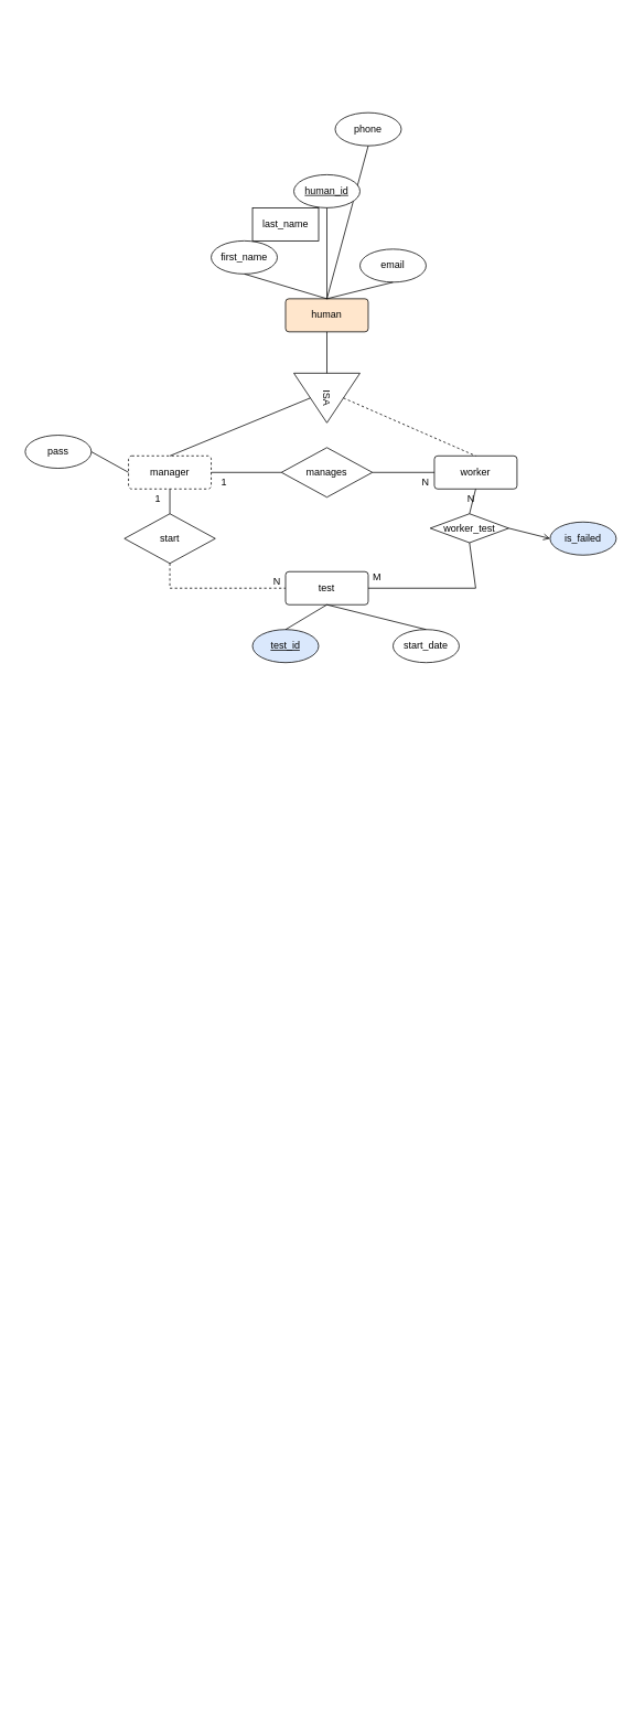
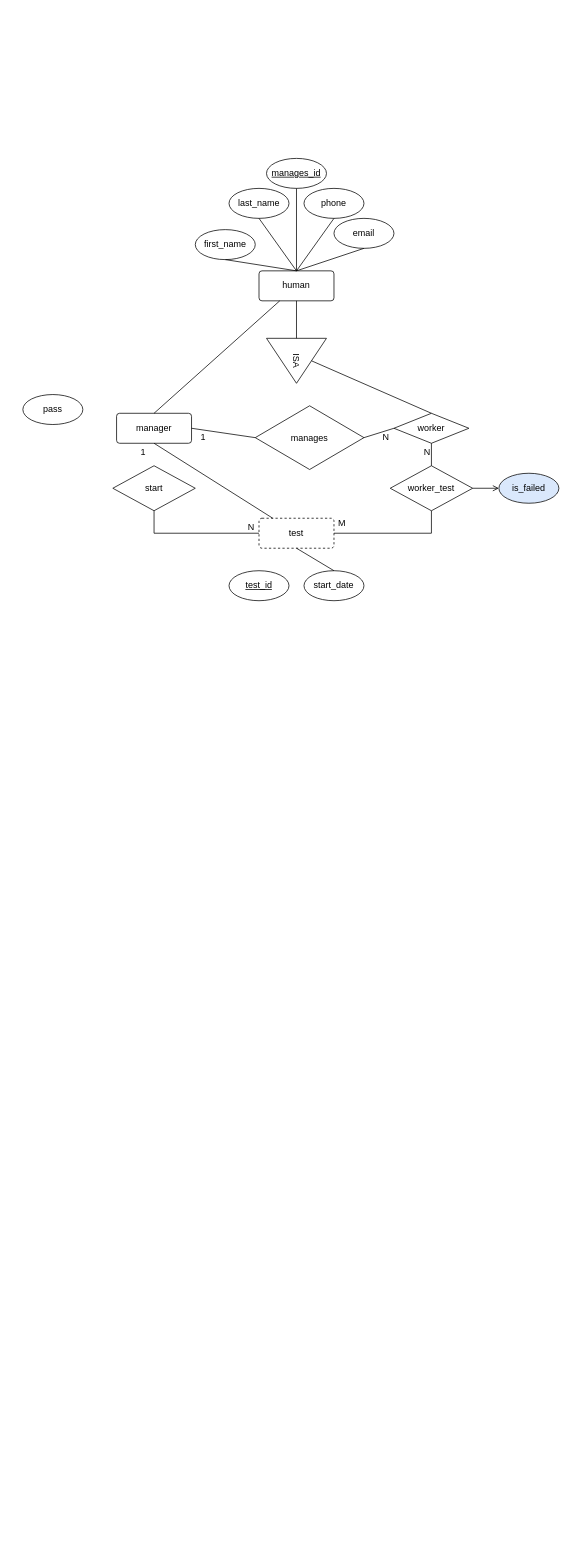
- <mxCell id="10" value="phone" style="ellipse;whiteSpace=wrap;html=1;align=center;" vertex="1" parent="1"><mxGeometry x="405" y="135" width="80" height="40" as="geometry" /></mxCell>
+ <mxCell id="10" value="phone" style="ellipse;whiteSpace=wrap;html=1;align=center;" vertex="1" parent="1"><mxGeometry x="405" y="250" width="80" height="40" as="geometry" /></mxCell>
- <mxCell id="18" value="&lt;u&gt;human_id&lt;/u&gt;" style="ellipse;whiteSpace=wrap;html=1;align=center;" vertex="1" parent="1"><mxGeometry x="355" y="210" width="80" height="40" as="geometry" /></mxCell>
+ <mxCell id="18" value="&lt;u&gt;manages_id&lt;/u&gt;" style="ellipse;whiteSpace=wrap;html=1;align=center;" vertex="1" parent="1"><mxGeometry x="355" y="210" width="80" height="40" as="geometry" /></mxCell>
- <mxCell id="9" value="last_name" style="whiteSpace=wrap;html=1;align=center;rounded=0;" vertex="1" parent="1"><mxGeometry x="305" y="250" width="80" height="40" as="geometry" /></mxCell>
+ <mxCell id="9" value="last_name" style="ellipse;whiteSpace=wrap;html=1;align=center;" vertex="1" parent="1"><mxGeometry x="305" y="250" width="80" height="40" as="geometry" /></mxCell>
- <mxCell id="8" value="first_name" style="ellipse;whiteSpace=wrap;html=1;align=center;" vertex="1" parent="1"><mxGeometry x="255" y="290" width="80" height="40" as="geometry" /></mxCell>
+ <mxCell id="8" value="first_name" style="ellipse;whiteSpace=wrap;html=1;align=center;" vertex="1" parent="1"><mxGeometry x="260" y="305" width="80" height="40" as="geometry" /></mxCell>
- <mxCell id="11" value="email" style="ellipse;whiteSpace=wrap;html=1;align=center;" vertex="1" parent="1"><mxGeometry x="435" y="300" width="80" height="40" as="geometry" /></mxCell>
+ <mxCell id="11" value="email" style="ellipse;whiteSpace=wrap;html=1;align=center;" vertex="1" parent="1"><mxGeometry x="445" y="290" width="80" height="40" as="geometry" /></mxCell>
+ <mxCell id="13" value="" style="endArrow=none;html=1;rounded=0;entryX=0.5;entryY=1;entryDx=0;entryDy=0;exitX=0.5;exitY=0;exitDx=0;exitDy=0;" edge="1" parent="1" source="6" target="9"><mxGeometry relative="1" as="geometry"><mxPoint x="485" y="370" as="sourcePoint" /><mxPoint x="345" y="340" as="targetPoint" /></mxGeometry></mxCell>
- <mxCell id="6" value="human" style="rounded=1;arcSize=10;whiteSpace=wrap;html=1;align=center;fillColor=#ffe6cc;" vertex="1" parent="1"><mxGeometry x="345" y="360" width="100" height="40" as="geometry" /></mxCell>
+ <mxCell id="6" value="human" style="rounded=1;arcSize=10;whiteSpace=wrap;html=1;align=center;" vertex="1" parent="1"><mxGeometry x="345" y="360" width="100" height="40" as="geometry" /></mxCell>
- <mxCell id="20" value="" style="endArrow=none;html=1;rounded=0;entryX=0.5;entryY=1;entryDx=0;entryDy=0;exitX=0.5;exitY=0;exitDx=0;exitDy=0;" edge="1" parent="1" source="7" target="16"><mxGeometry relative="1" as="geometry"><mxPoint x="285" y="570" as="sourcePoint" /><mxPoint x="335" y="500" as="targetPoint" /></mxGeometry></mxCell>
+ <mxCell id="20" value="" style="endArrow=none;html=1;rounded=0;exitX=0.5;exitY=0;exitDx=0;exitDy=0;" edge="1" parent="1" source="7" target="6"><mxGeometry relative="1" as="geometry"><mxPoint x="285" y="570" as="sourcePoint" /><mxPoint x="335" y="500" as="targetPoint" /></mxGeometry></mxCell>
- <mxCell id="22" value="" style="endArrow=none;html=1;rounded=0;entryX=0.5;entryY=0;entryDx=0;entryDy=0;exitX=0.5;exitY=0;exitDx=0;exitDy=0;dashed=1;" edge="1" parent="1" source="16" target="21"><mxGeometry relative="1" as="geometry"><mxPoint x="305" y="600" as="sourcePoint" /><mxPoint x="475" y="530" as="targetPoint" /></mxGeometry></mxCell>
+ <mxCell id="22" value="" style="endArrow=none;html=1;rounded=0;entryX=0.5;entryY=0;entryDx=0;entryDy=0;exitX=0.5;exitY=0;exitDx=0;exitDy=0;" edge="1" parent="1" source="16" target="21"><mxGeometry relative="1" as="geometry"><mxPoint x="305" y="600" as="sourcePoint" /><mxPoint x="475" y="530" as="targetPoint" /></mxGeometry></mxCell>
- <mxCell id="46" value="" style="endArrow=none;html=1;rounded=0;entryX=0;entryY=0.5;entryDx=0;entryDy=0;exitX=1;exitY=0.5;exitDx=0;exitDy=0;" edge="1" parent="1" source="45" target="7"><mxGeometry width="50" height="50" relative="1" as="geometry"><mxPoint x="60" y="650" as="sourcePoint" /><mxPoint x="110" y="600" as="targetPoint" /></mxGeometry></mxCell>
- <mxCell id="7" value="manager" style="rounded=1;arcSize=10;whiteSpace=wrap;html=1;align=center;dashed=1;" vertex="1" parent="1"><mxGeometry x="155" y="550" width="100" height="40" as="geometry" /></mxCell>
+ <mxCell id="7" value="manager" style="rounded=1;arcSize=10;whiteSpace=wrap;html=1;align=center;" vertex="1" parent="1"><mxGeometry x="155" y="550" width="100" height="40" as="geometry" /></mxCell>
- <mxCell id="23" value="manages" style="shape=rhombus;perimeter=rhombusPerimeter;whiteSpace=wrap;html=1;align=center;" vertex="1" parent="1"><mxGeometry x="340" y="540" width="110" height="60" as="geometry" /></mxCell>
+ <mxCell id="23" value="manages" style="shape=rhombus;perimeter=rhombusPerimeter;whiteSpace=wrap;html=1;align=center;" vertex="1" parent="1"><mxGeometry x="340" y="540" width="145" height="85" as="geometry" /></mxCell>
- <mxCell id="21" value="worker" style="rounded=1;arcSize=10;whiteSpace=wrap;html=1;align=center;" vertex="1" parent="1"><mxGeometry x="525" y="550" width="100" height="40" as="geometry" /></mxCell>
+ <mxCell id="21" value="worker" style="rhombus;arcSize=10;whiteSpace=wrap;html=1;align=center;" vertex="1" parent="1"><mxGeometry x="525" y="550" width="100" height="40" as="geometry" /></mxCell>
- <mxCell id="30" value="" style="endArrow=none;html=1;rounded=0;entryX=0.5;entryY=0;entryDx=0;entryDy=0;exitX=0.5;exitY=1;exitDx=0;exitDy=0;" edge="1" parent="1" source="7" target="29"><mxGeometry relative="1" as="geometry"><mxPoint x="305" y="600" as="sourcePoint" /><mxPoint x="475" y="530" as="targetPoint" /></mxGeometry></mxCell>
+ <mxCell id="30" value="" style="endArrow=none;html=1;rounded=0;exitX=0.5;exitY=1;exitDx=0;exitDy=0;" edge="1" parent="1" source="7" target="28"><mxGeometry relative="1" as="geometry"><mxPoint x="305" y="600" as="sourcePoint" /><mxPoint x="475" y="530" as="targetPoint" /></mxGeometry></mxCell>
- <mxCell id="32" value="worker_test" style="shape=rhombus;perimeter=rhombusPerimeter;whiteSpace=wrap;html=1;align=center;" vertex="1" parent="1"><mxGeometry x="520" y="620" width="95" height="35" as="geometry" /></mxCell>
+ <mxCell id="32" value="worker_test" style="shape=rhombus;perimeter=rhombusPerimeter;whiteSpace=wrap;html=1;align=center;" vertex="1" parent="1"><mxGeometry x="520" y="620" width="110" height="60" as="geometry" /></mxCell>
- <mxCell id="31" value="" style="endArrow=none;html=1;rounded=0;entryX=0;entryY=0.5;entryDx=0;entryDy=0;exitX=0.5;exitY=1;exitDx=0;exitDy=0;dashed=1;" edge="1" parent="1" source="29" target="28"><mxGeometry relative="1" as="geometry"><mxPoint x="225" y="660" as="sourcePoint" /><mxPoint x="225" y="710" as="targetPoint" /><Array as="points"><mxPoint x="205" y="710" /></Array></mxGeometry></mxCell>
+ <mxCell id="31" value="" style="endArrow=none;html=1;rounded=0;entryX=0;entryY=0.5;entryDx=0;entryDy=0;exitX=0.5;exitY=1;exitDx=0;exitDy=0;" edge="1" parent="1" source="29" target="28"><mxGeometry relative="1" as="geometry"><mxPoint x="225" y="660" as="sourcePoint" /><mxPoint x="225" y="710" as="targetPoint" /><Array as="points"><mxPoint x="205" y="710" /></Array></mxGeometry></mxCell>
- <mxCell id="28" value="test" style="rounded=1;arcSize=10;whiteSpace=wrap;html=1;align=center;" vertex="1" parent="1"><mxGeometry x="345" y="690" width="100" height="40" as="geometry" /></mxCell>
+ <mxCell id="28" value="test" style="rounded=1;arcSize=10;whiteSpace=wrap;html=1;align=center;dashed=1;" vertex="1" parent="1"><mxGeometry x="345" y="690" width="100" height="40" as="geometry" /></mxCell>
- <mxCell id="41" value="" style="endArrow=none;html=1;rounded=0;entryX=0.5;entryY=1;entryDx=0;entryDy=0;exitX=0.5;exitY=0;exitDx=0;exitDy=0;" edge="1" parent="1" source="35" target="28"><mxGeometry relative="1" as="geometry"><mxPoint x="325" y="810" as="sourcePoint" /><mxPoint x="325" y="760" as="targetPoint" /></mxGeometry></mxCell>
- <mxCell id="35" value="&lt;u&gt;test_id&lt;/u&gt;" style="ellipse;whiteSpace=wrap;html=1;align=center;fillColor=#dae8fc;" vertex="1" parent="1"><mxGeometry x="305" y="760" width="80" height="40" as="geometry" /></mxCell>
+ <mxCell id="35" value="&lt;u&gt;test_id&lt;/u&gt;" style="ellipse;whiteSpace=wrap;html=1;align=center;" vertex="1" parent="1"><mxGeometry x="305" y="760" width="80" height="40" as="geometry" /></mxCell>
- <mxCell id="40" value="start_date" style="ellipse;whiteSpace=wrap;html=1;align=center;" vertex="1" parent="1"><mxGeometry x="475" y="760" width="80" height="40" as="geometry" /></mxCell>
+ <mxCell id="40" value="start_date" style="ellipse;whiteSpace=wrap;html=1;align=center;" vertex="1" parent="1"><mxGeometry x="405" y="760" width="80" height="40" as="geometry" /></mxCell>
